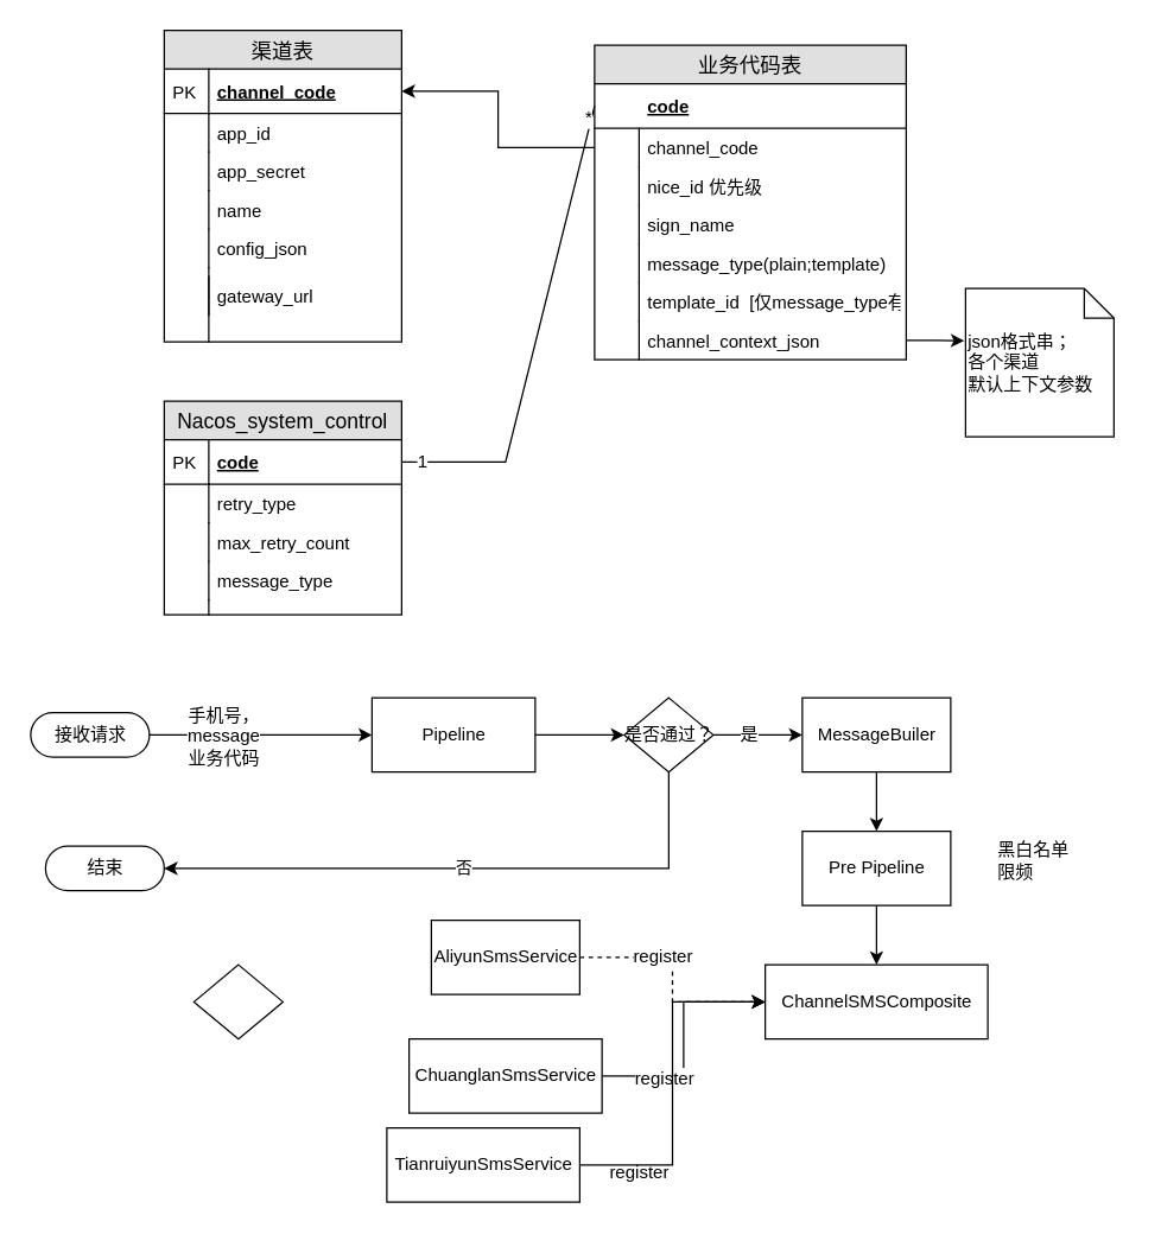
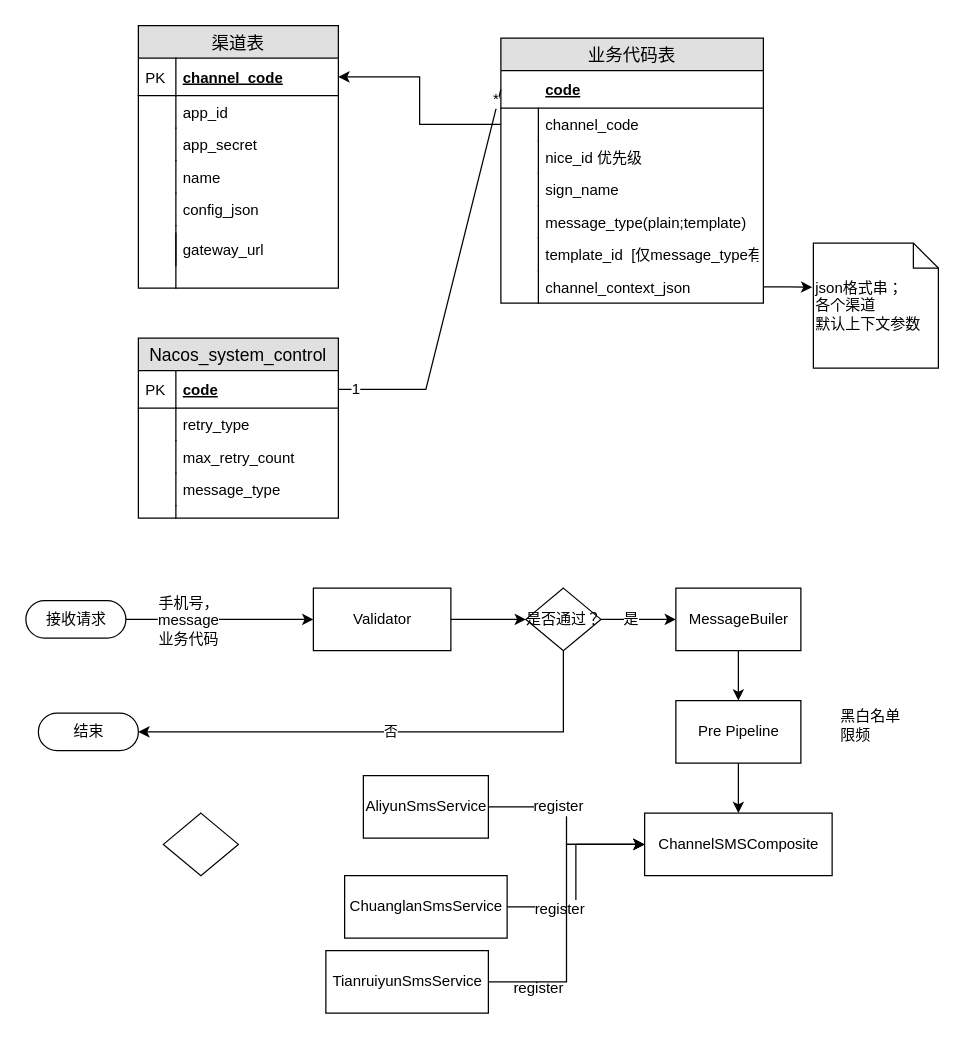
- <mxCell id="50" value="Pipeline" style="html=1;" vertex="1" parent="1"><mxGeometry x="250" y="470" width="110" height="50" as="geometry" /></mxCell>
+ <mxCell id="50" value="Validator" style="html=1;" vertex="1" parent="1"><mxGeometry x="250" y="470" width="110" height="50" as="geometry" /></mxCell>
- <mxCell id="66" style="edgeStyle=orthogonalEdgeStyle;rounded=0;orthogonalLoop=1;jettySize=auto;html=1;exitX=1;exitY=0.5;exitDx=0;exitDy=0;dashed=1;" edge="1" parent="1" source="68" target="62"><mxGeometry relative="1" as="geometry" /></mxCell>
+ <mxCell id="66" style="edgeStyle=orthogonalEdgeStyle;rounded=0;orthogonalLoop=1;jettySize=auto;html=1;exitX=1;exitY=0.5;exitDx=0;exitDy=0;" edge="1" parent="1" source="68" target="62"><mxGeometry relative="1" as="geometry" /></mxCell>
